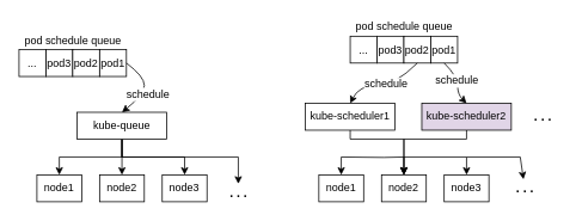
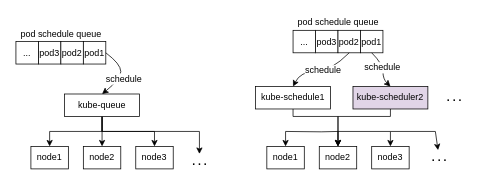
- <mxCell id="25" value="kube-scheduler1" style="rounded=0;whiteSpace=wrap;html=1;" vertex="1" parent="1"><mxGeometry x="340" y="115" width="100" height="30" as="geometry" /></mxCell>
+ <mxCell id="25" value="kube-schedule1" style="rounded=0;whiteSpace=wrap;html=1;" vertex="1" parent="1"><mxGeometry x="340" y="115" width="100" height="30" as="geometry" /></mxCell>
